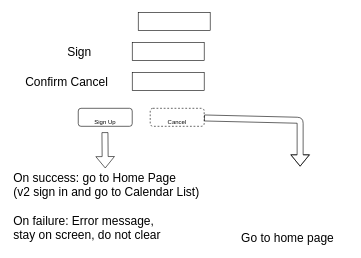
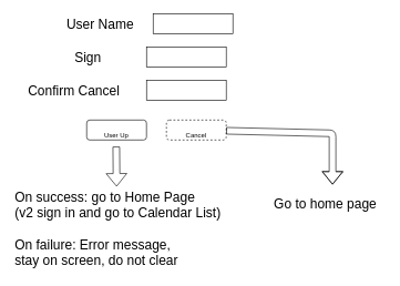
+ <mxCell id="3" value="User Name" style="text;html=1;align=center;verticalAlign=middle;resizable=0;points=[];autosize=1;fontSize=20;" parent="1" vertex="1"><mxGeometry x="90" y="20" width="120" height="30" as="geometry" /></mxCell>
- <mxCell id="6" value="&lt;font size=&quot;1&quot;&gt;Sign Up&lt;/font&gt;" style="rounded=1;whiteSpace=wrap;html=1;strokeColor=#000000;fontSize=30;" parent="1" vertex="1"><mxGeometry x="130" y="180" width="90" height="30" as="geometry" /></mxCell>
+ <mxCell id="6" value="&lt;font size=&quot;1&quot;&gt;User Up&lt;/font&gt;" style="rounded=1;whiteSpace=wrap;html=1;strokeColor=#000000;fontSize=30;" parent="1" vertex="1"><mxGeometry x="130" y="180" width="90" height="30" as="geometry" /></mxCell>
- <mxCell id="11" value="Go to home page" style="text;html=1;align=left;verticalAlign=middle;resizable=0;points=[];autosize=1;fontSize=20;" parent="1" vertex="1"><mxGeometry x="400" y="380" width="170" height="30" as="geometry" /></mxCell>
+ <mxCell id="11" value="Go to home page" style="text;html=1;align=left;verticalAlign=middle;resizable=0;points=[];autosize=1;fontSize=20;" parent="1" vertex="1"><mxGeometry x="410" y="290" width="170" height="30" as="geometry" /></mxCell>
